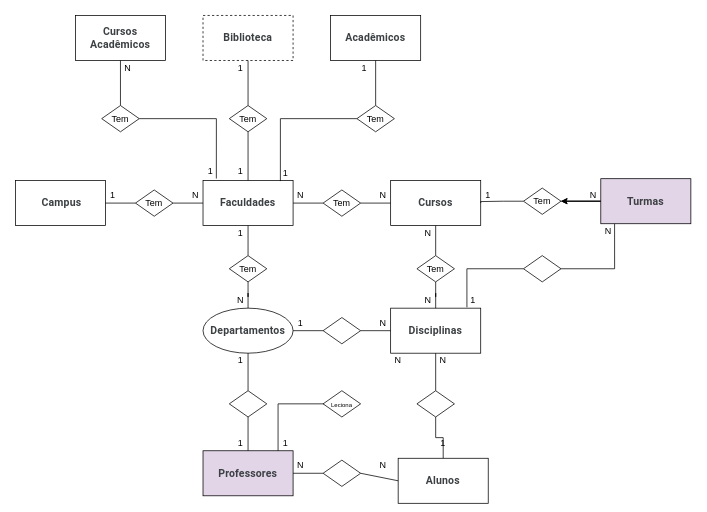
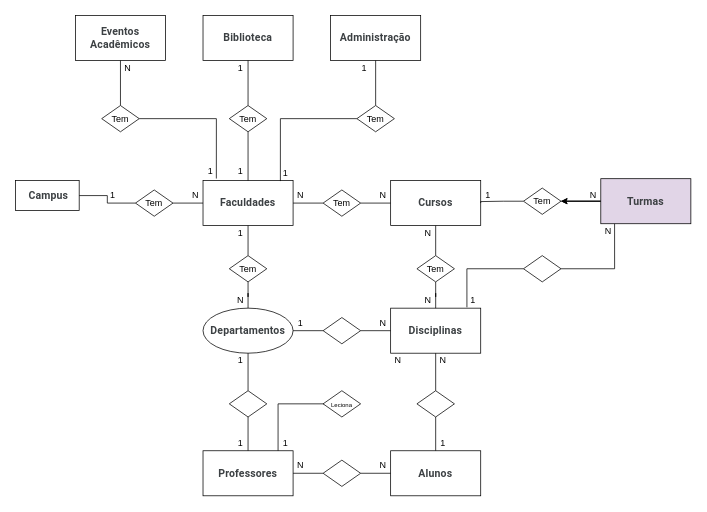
- <mxCell id="15" value="&lt;b style=&quot;-webkit-tap-highlight-color: transparent; color: rgb(60, 64, 67); font-family: Roboto, Arial, sans-serif; font-size: 14px; letter-spacing: 0.2px; text-align: start;&quot;&gt;Cursos Acadêmicos&lt;/b&gt;" style="rounded=0;whiteSpace=wrap;html=1;" parent="1" vertex="1"><mxGeometry x="100" y="20" width="120" height="60" as="geometry" /></mxCell>
+ <mxCell id="15" value="&lt;b style=&quot;-webkit-tap-highlight-color: transparent; color: rgb(60, 64, 67); font-family: Roboto, Arial, sans-serif; font-size: 14px; letter-spacing: 0.2px; text-align: start;&quot;&gt;Eventos Acadêmicos&lt;/b&gt;" style="rounded=0;whiteSpace=wrap;html=1;" parent="1" vertex="1"><mxGeometry x="100" y="20" width="120" height="60" as="geometry" /></mxCell>
- <mxCell id="13" value="&lt;b style=&quot;-webkit-tap-highlight-color: transparent; color: rgb(60, 64, 67); font-family: Roboto, Arial, sans-serif; font-size: 14px; letter-spacing: 0.2px; text-align: start;&quot;&gt;Biblioteca&lt;/b&gt;" style="rounded=0;whiteSpace=wrap;html=1;dashed=1;" parent="1" vertex="1"><mxGeometry x="270" y="20" width="120" height="60" as="geometry" /></mxCell>
+ <mxCell id="13" value="&lt;b style=&quot;-webkit-tap-highlight-color: transparent; color: rgb(60, 64, 67); font-family: Roboto, Arial, sans-serif; font-size: 14px; letter-spacing: 0.2px; text-align: start;&quot;&gt;Biblioteca&lt;/b&gt;" style="rounded=0;whiteSpace=wrap;html=1;" parent="1" vertex="1"><mxGeometry x="270" y="20" width="120" height="60" as="geometry" /></mxCell>
- <mxCell id="14" value="&lt;b style=&quot;-webkit-tap-highlight-color: transparent; color: rgb(60, 64, 67); font-family: Roboto, Arial, sans-serif; font-size: 14px; letter-spacing: 0.2px; text-align: start;&quot;&gt;Acadêmicos&lt;/b&gt;" style="rounded=0;whiteSpace=wrap;html=1;" parent="1" vertex="1"><mxGeometry x="440" y="20" width="120" height="60" as="geometry" /></mxCell>
+ <mxCell id="14" value="&lt;b style=&quot;-webkit-tap-highlight-color: transparent; color: rgb(60, 64, 67); font-family: Roboto, Arial, sans-serif; font-size: 14px; letter-spacing: 0.2px; text-align: start;&quot;&gt;Administração&lt;/b&gt;" style="rounded=0;whiteSpace=wrap;html=1;" parent="1" vertex="1"><mxGeometry x="440" y="20" width="120" height="60" as="geometry" /></mxCell>
- <mxCell id="2" value="&lt;b style=&quot;-webkit-tap-highlight-color: transparent; color: rgb(60, 64, 67); font-family: Roboto, Arial, sans-serif; font-size: 14px; letter-spacing: 0.2px; text-align: start;&quot;&gt;&amp;nbsp;Campus&lt;/b&gt;" style="rounded=0;whiteSpace=wrap;html=1;" parent="1" vertex="1"><mxGeometry x="20" y="240" width="120" height="60" as="geometry" /></mxCell>
+ <mxCell id="2" value="&lt;b style=&quot;-webkit-tap-highlight-color: transparent; color: rgb(60, 64, 67); font-family: Roboto, Arial, sans-serif; font-size: 14px; letter-spacing: 0.2px; text-align: start;&quot;&gt;&amp;nbsp;Campus&lt;/b&gt;" style="rounded=0;whiteSpace=wrap;html=1;" parent="1" vertex="1"><mxGeometry x="20" y="240" width="85" height="40" as="geometry" /></mxCell>
- <mxCell id="8" value="&lt;b style=&quot;-webkit-tap-highlight-color: transparent; color: rgb(60, 64, 67); font-family: Roboto, Arial, sans-serif; font-size: 14px; letter-spacing: 0.2px; text-align: start;&quot;&gt;Professores&lt;/b&gt;" style="rounded=0;whiteSpace=wrap;html=1;fillColor=#e1d5e7;" parent="1" vertex="1"><mxGeometry x="270" y="600" width="120" height="60" as="geometry" /></mxCell>
+ <mxCell id="8" value="&lt;b style=&quot;-webkit-tap-highlight-color: transparent; color: rgb(60, 64, 67); font-family: Roboto, Arial, sans-serif; font-size: 14px; letter-spacing: 0.2px; text-align: start;&quot;&gt;Professores&lt;/b&gt;" style="rounded=0;whiteSpace=wrap;html=1;" parent="1" vertex="1"><mxGeometry x="270" y="600" width="120" height="60" as="geometry" /></mxCell>
- <mxCell id="9" value="&lt;b style=&quot;-webkit-tap-highlight-color: transparent; color: rgb(60, 64, 67); font-family: Roboto, Arial, sans-serif; font-size: 14px; letter-spacing: 0.2px; text-align: start;&quot;&gt;Alunos&lt;/b&gt;" style="rounded=0;whiteSpace=wrap;html=1;" parent="1" vertex="1"><mxGeometry x="530" y="610" width="120" height="60" as="geometry" /></mxCell>
+ <mxCell id="9" value="&lt;b style=&quot;-webkit-tap-highlight-color: transparent; color: rgb(60, 64, 67); font-family: Roboto, Arial, sans-serif; font-size: 14px; letter-spacing: 0.2px; text-align: start;&quot;&gt;Alunos&lt;/b&gt;" style="rounded=0;whiteSpace=wrap;html=1;" parent="1" vertex="1"><mxGeometry x="520" y="600" width="120" height="60" as="geometry" /></mxCell>
